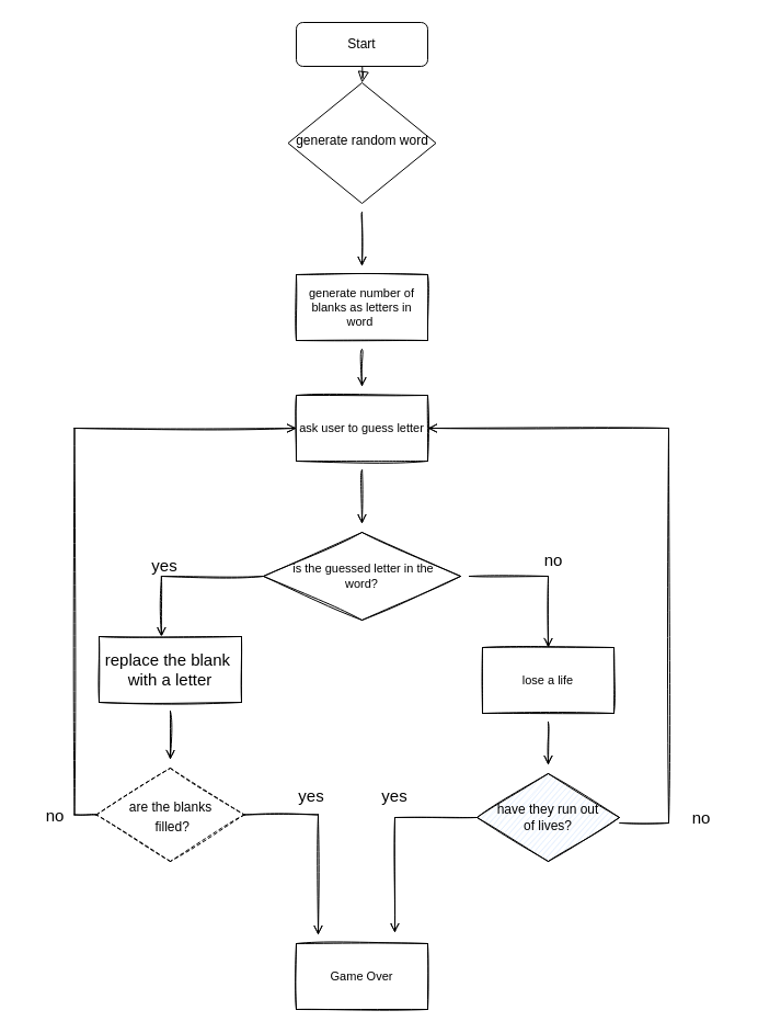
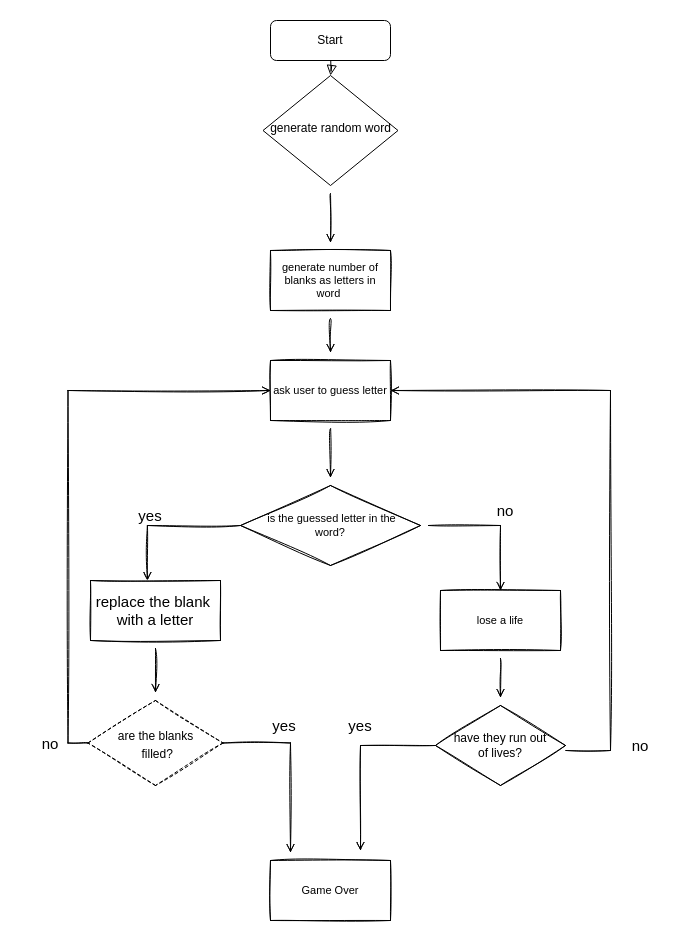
- <mxCell id="27" value="have they run out&lt;br&gt;of lives?" style="rhombus;whiteSpace=wrap;html=1;sketch=1;hachureGap=4;pointerEvents=0;fontFamily=Helvetica;fontSize=12;fillColor=#dae8fc;" vertex="1" parent="1"><mxGeometry x="435" y="705" width="130" height="80" as="geometry" /></mxCell>
+ <mxCell id="27" value="have they run out&lt;br&gt;of lives?" style="rhombus;whiteSpace=wrap;html=1;sketch=1;hachureGap=4;pointerEvents=0;fontFamily=Helvetica;fontSize=12;" vertex="1" parent="1"><mxGeometry x="435" y="705" width="130" height="80" as="geometry" /></mxCell>
